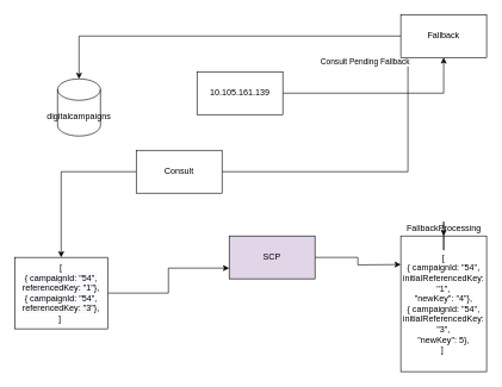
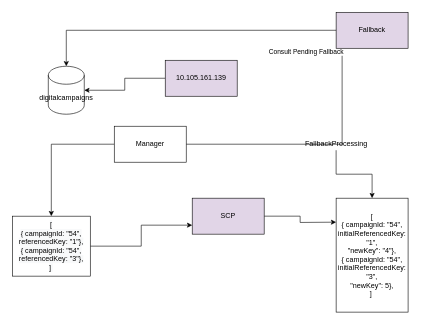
- <mxCell id="16" value="Fallback&lt;br&gt;" style="whiteSpace=wrap;html=1;" parent="1" vertex="1"><mxGeometry x="560" y="20" width="120" height="60" as="geometry" /></mxCell>
+ <mxCell id="16" value="Fallback&lt;br&gt;" style="whiteSpace=wrap;html=1;fillColor=#e1d5e7;" parent="1" vertex="1"><mxGeometry x="560" y="20" width="120" height="60" as="geometry" /></mxCell>
- <mxCell id="3" style="edgeStyle=orthogonalEdgeStyle;rounded=0;orthogonalLoop=1;jettySize=auto;html=1;" parent="1" source="4" target="16" edge="1"><mxGeometry relative="1" as="geometry" /></mxCell>
+ <mxCell id="3" style="edgeStyle=orthogonalEdgeStyle;rounded=0;orthogonalLoop=1;jettySize=auto;html=1;" parent="1" source="4" target="2" edge="1"><mxGeometry relative="1" as="geometry" /></mxCell>
- <mxCell id="4" value="10.105.161.139" style="rounded=0;whiteSpace=wrap;html=1;" parent="1" vertex="1"><mxGeometry x="275" y="100" width="120" height="60" as="geometry" /></mxCell>
+ <mxCell id="4" value="10.105.161.139" style="rounded=0;whiteSpace=wrap;html=1;fillColor=#e1d5e7;" parent="1" vertex="1"><mxGeometry x="275" y="100" width="120" height="60" as="geometry" /></mxCell>
- <mxCell id="10" value="Consult" style="whiteSpace=wrap;html=1;" parent="1" vertex="1"><mxGeometry x="190" y="210" width="120" height="60" as="geometry" /></mxCell>
+ <mxCell id="10" value="Manager" style="whiteSpace=wrap;html=1;" parent="1" vertex="1"><mxGeometry x="190" y="210" width="120" height="60" as="geometry" /></mxCell>
- <mxCell id="15" value="FallbackProcessing" style="text;html=1;align=center;verticalAlign=middle;resizable=0;points=[];autosize=1;strokeColor=none;" parent="1" vertex="1"><mxGeometry x="560" y="310" width="120" height="20" as="geometry" /></mxCell>
+ <mxCell id="15" value="FallbackProcessing" style="text;html=1;align=center;verticalAlign=middle;resizable=0;points=[];autosize=1;strokeColor=none;" parent="1" vertex="1"><mxGeometry x="500" y="230" width="120" height="20" as="geometry" /></mxCell>
